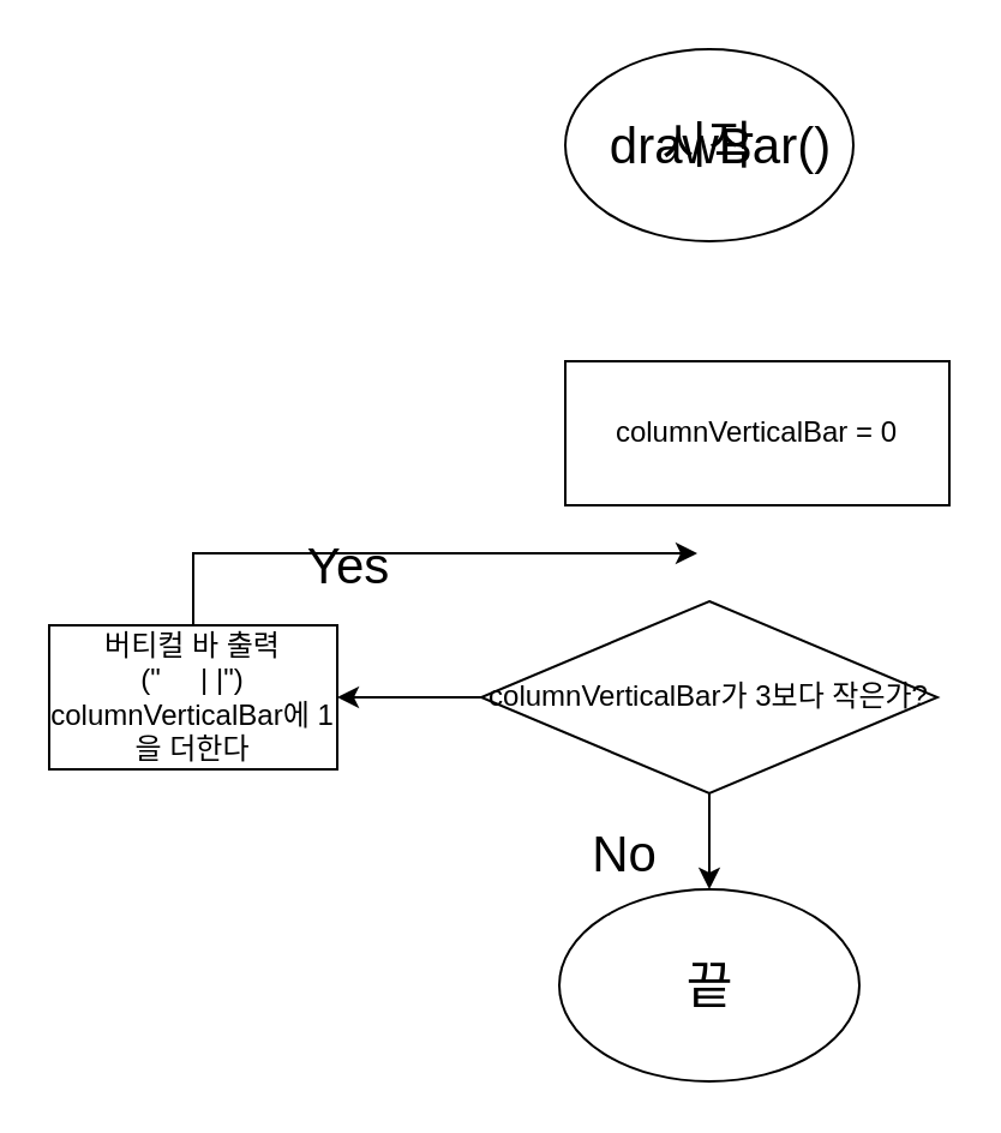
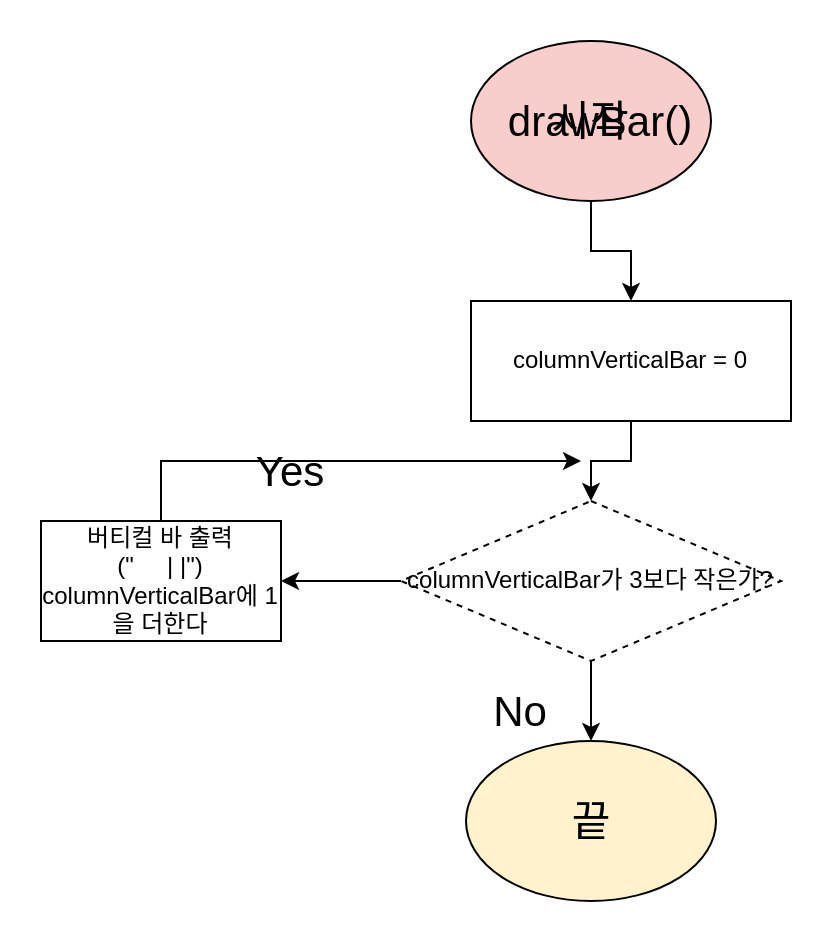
- <mxCell id="3" value="&lt;span style=&quot;font-size: 21px;&quot;&gt;시작&lt;/span&gt;" style="ellipse;whiteSpace=wrap;html=1;" vertex="1" parent="1"><mxGeometry x="235" y="20" width="120" height="80" as="geometry" /></mxCell>
+ <mxCell id="3" value="&lt;span style=&quot;font-size: 21px;&quot;&gt;시작&lt;/span&gt;" style="ellipse;whiteSpace=wrap;html=1;fillColor=#f8cecc;" vertex="1" parent="1"><mxGeometry x="235" y="20" width="120" height="80" as="geometry" /></mxCell>
+ <mxCell id="2" value="" style="edgeStyle=orthogonalEdgeStyle;rounded=0;orthogonalLoop=1;jettySize=auto;html=1;fontSize=21;" edge="1" parent="1" source="3" target="5"><mxGeometry relative="1" as="geometry" /></mxCell>
+ <mxCell id="4" value="" style="edgeStyle=orthogonalEdgeStyle;rounded=0;orthogonalLoop=1;jettySize=auto;html=1;fontSize=21;" edge="1" parent="1" source="5" target="9"><mxGeometry relative="1" as="geometry" /></mxCell>
- <mxCell id="9" value="columnVerticalBar가 3보다 작은가?" style="rhombus;whiteSpace=wrap;html=1;fontSize=12;" vertex="1" parent="1"><mxGeometry x="200" y="250" width="190" height="80" as="geometry" /></mxCell>
+ <mxCell id="9" value="columnVerticalBar가 3보다 작은가?" style="rhombus;whiteSpace=wrap;html=1;fontSize=12;dashed=1;" vertex="1" parent="1"><mxGeometry x="200" y="250" width="190" height="80" as="geometry" /></mxCell>
- <mxCell id="14" value="&lt;span style=&quot;font-size: 21px;&quot;&gt;끝&lt;/span&gt;" style="ellipse;whiteSpace=wrap;html=1;" vertex="1" parent="1"><mxGeometry x="232.5" y="370" width="125" height="80" as="geometry" /></mxCell>
+ <mxCell id="14" value="&lt;span style=&quot;font-size: 21px;&quot;&gt;끝&lt;/span&gt;" style="ellipse;whiteSpace=wrap;html=1;fillColor=#fff2cc;" vertex="1" parent="1"><mxGeometry x="232.5" y="370" width="125" height="80" as="geometry" /></mxCell>
